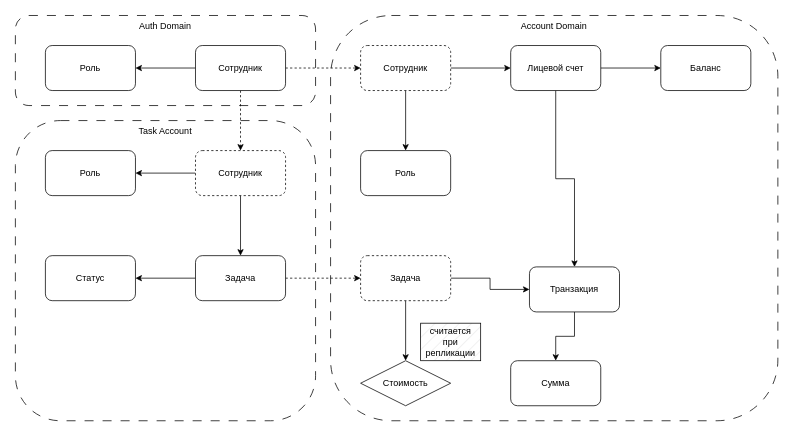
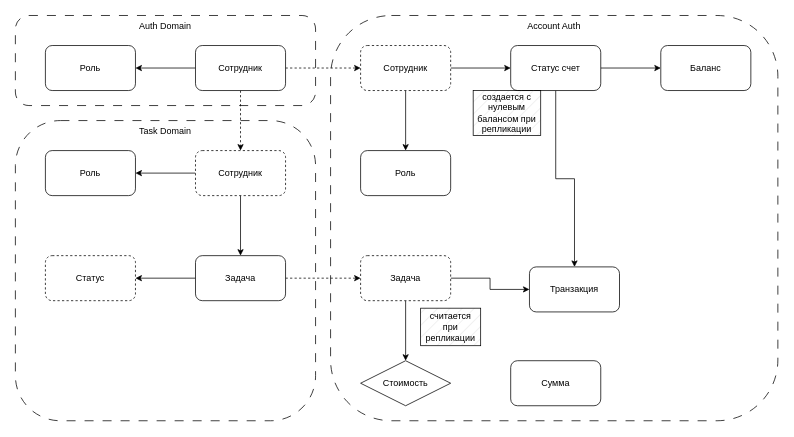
- <mxCell id="4" value="Account Domain" style="rounded=1;whiteSpace=wrap;html=1;fillColor=none;dashed=1;verticalAlign=top;dashPattern=12 12;" parent="1" vertex="1"><mxGeometry x="440" y="20" width="596" height="540" as="geometry" /></mxCell>
+ <mxCell id="4" value="Account Auth" style="rounded=1;whiteSpace=wrap;html=1;fillColor=none;dashed=1;verticalAlign=top;dashPattern=12 12;" parent="1" vertex="1"><mxGeometry x="440" y="20" width="596" height="540" as="geometry" /></mxCell>
- <mxCell id="12" value="Лицевой счет" style="whiteSpace=wrap;html=1;rounded=1;" parent="1" vertex="1"><mxGeometry x="680" y="60" width="120" height="60" as="geometry" /></mxCell>
+ <mxCell id="12" value="Статус счет" style="whiteSpace=wrap;html=1;rounded=1;" parent="1" vertex="1"><mxGeometry x="680" y="60" width="120" height="60" as="geometry" /></mxCell>
+ <mxCell id="33" value="создается с нулевым балансом при репликации" style="rounded=0;whiteSpace=wrap;html=1;fillStyle=hatch;fillColor=#E6E6E6;" vertex="1" parent="1"><mxGeometry x="630" y="120" width="90" height="60" as="geometry" /></mxCell>
- <mxCell id="3" value="Task Account" style="rounded=1;whiteSpace=wrap;html=1;fillColor=none;dashed=1;verticalAlign=top;dashPattern=12 12;" parent="1" vertex="1"><mxGeometry x="20" y="160" width="400" height="400" as="geometry" /></mxCell>
+ <mxCell id="3" value="Task Domain" style="rounded=1;whiteSpace=wrap;html=1;fillColor=none;dashed=1;verticalAlign=top;dashPattern=12 12;" parent="1" vertex="1"><mxGeometry x="20" y="160" width="400" height="400" as="geometry" /></mxCell>
- <mxCell id="22" value="Статус" style="whiteSpace=wrap;html=1;rounded=1;" parent="1" vertex="1"><mxGeometry x="60" y="340" width="120" height="60" as="geometry" /></mxCell>
+ <mxCell id="22" value="Статус" style="whiteSpace=wrap;html=1;rounded=1;dashed=1;" parent="1" vertex="1"><mxGeometry x="60" y="340" width="120" height="60" as="geometry" /></mxCell>
- <mxCell id="27" value="" style="edgeStyle=orthogonalEdgeStyle;rounded=0;orthogonalLoop=1;jettySize=auto;html=1;" edge="1" parent="1" source="28" target="29"><mxGeometry relative="1" as="geometry" /></mxCell>
- <mxCell id="34" value="считается при репликации" style="rounded=0;whiteSpace=wrap;html=1;fillStyle=hatch;fillColor=#E6E6E6;shadow=0;textShadow=0;glass=0;" vertex="1" parent="1"><mxGeometry x="560" y="430" width="80" height="50" as="geometry" /></mxCell>
+ <mxCell id="34" value="считается при репликации" style="rounded=0;whiteSpace=wrap;html=1;fillStyle=hatch;fillColor=#E6E6E6;shadow=0;textShadow=0;glass=0;" vertex="1" parent="1"><mxGeometry x="560" y="410" width="80" height="50" as="geometry" /></mxCell>
